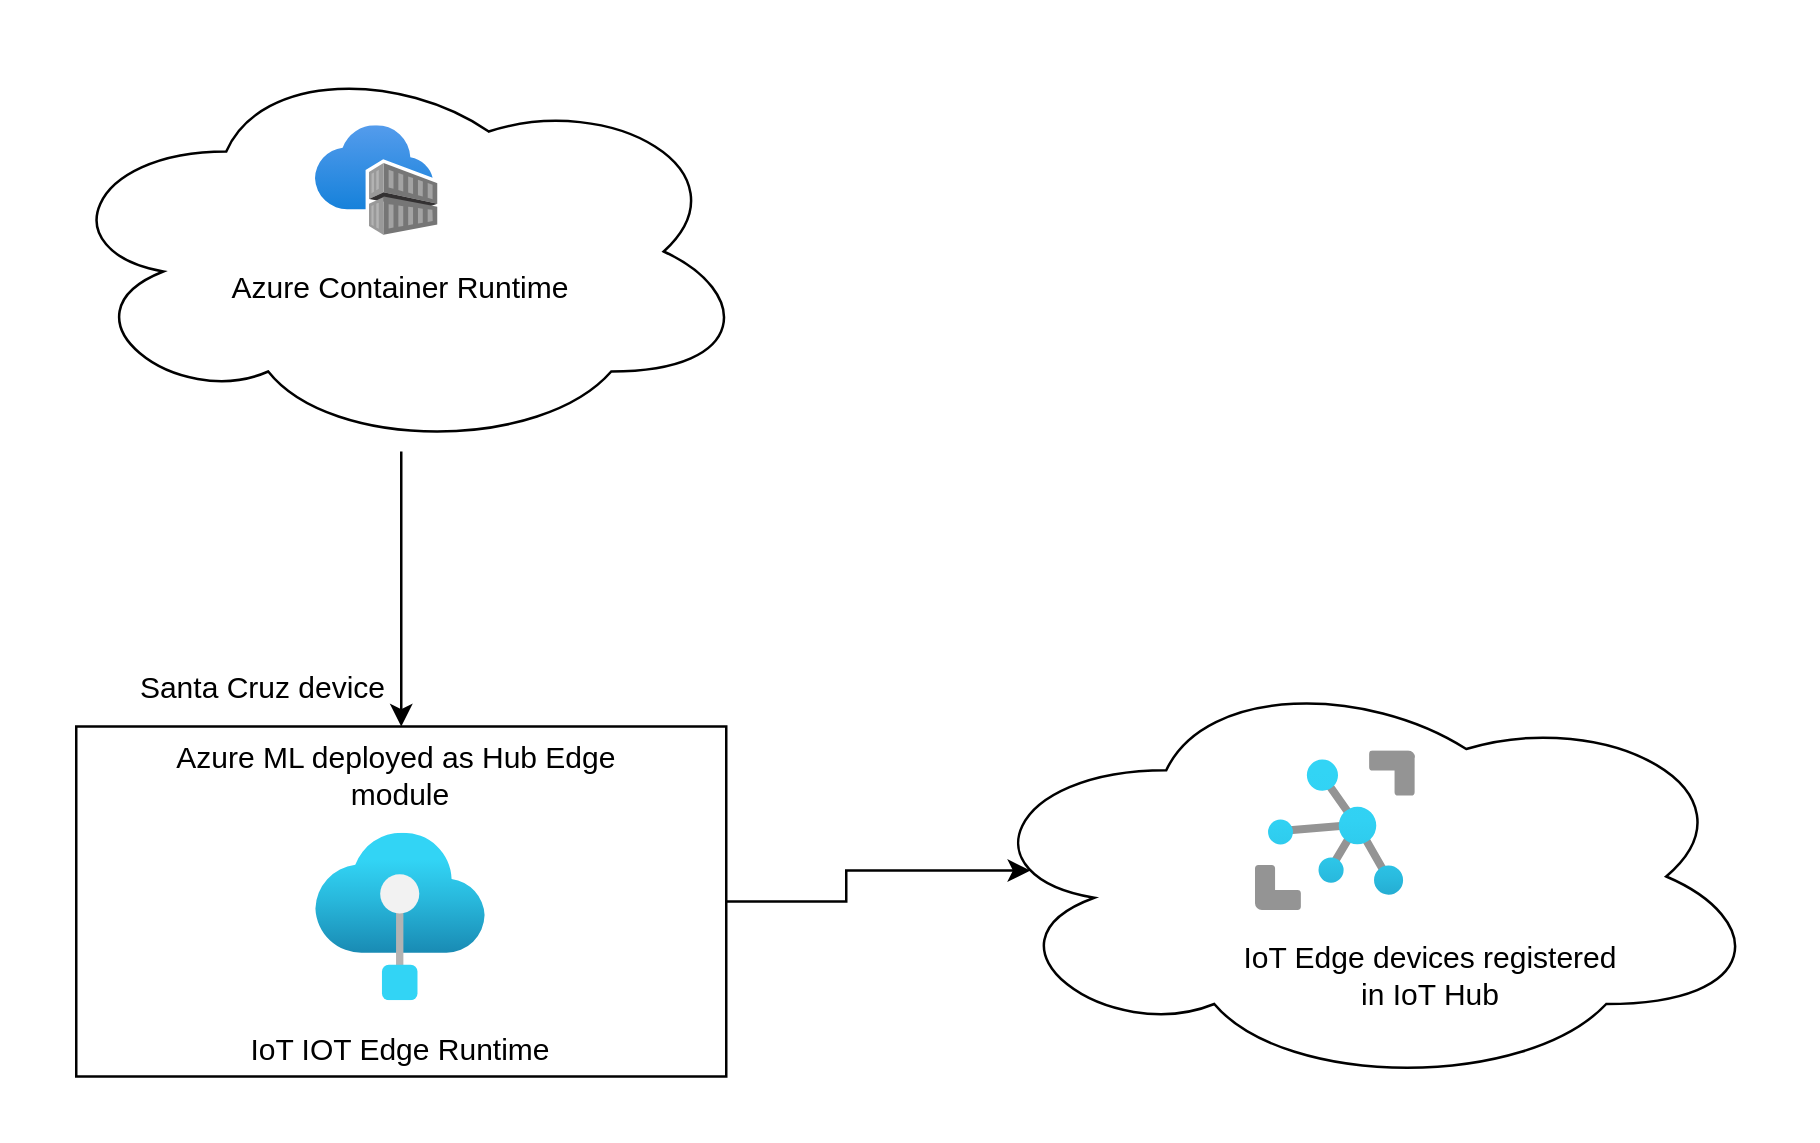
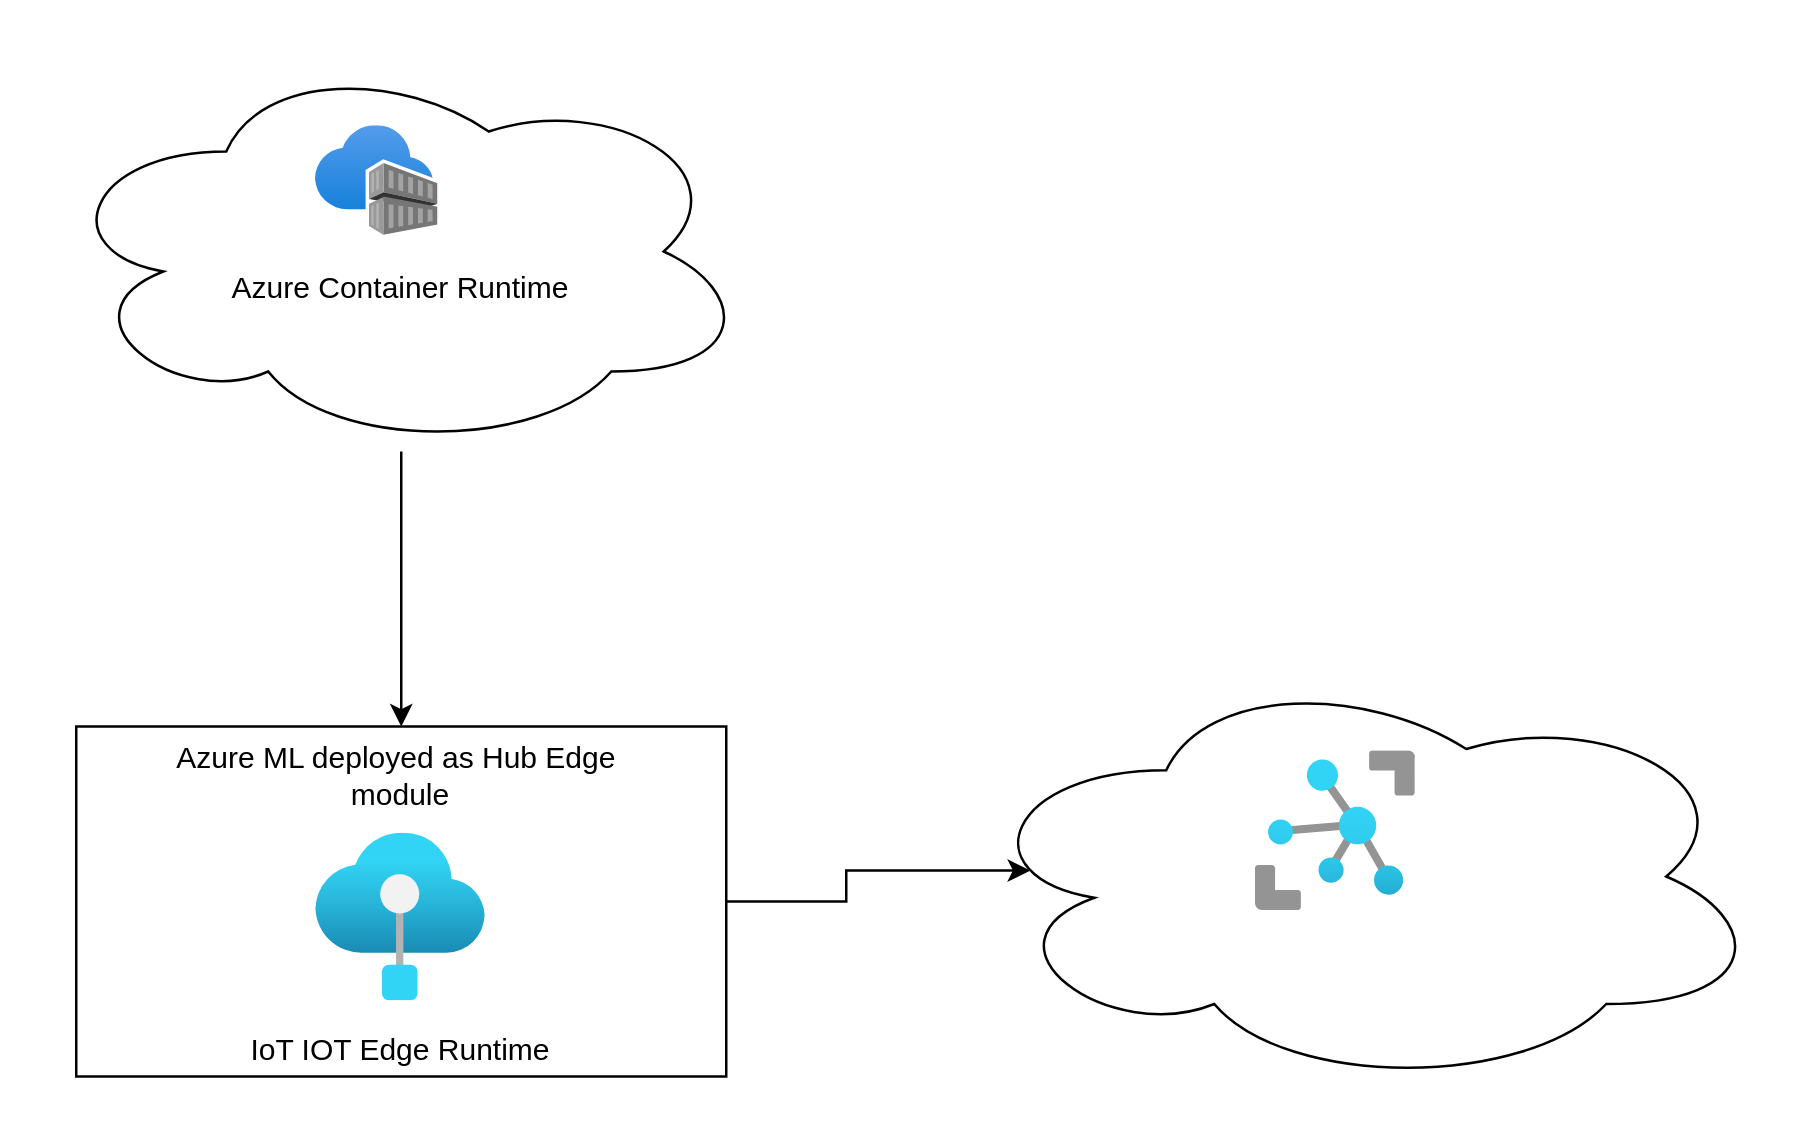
- <mxCell id="11" value="Santa Cruz device" style="text;html=1;strokeColor=none;fillColor=none;align=center;verticalAlign=middle;whiteSpace=wrap;rounded=0;" vertex="1" parent="1"><mxGeometry x="30" y="265" width="150" height="20" as="geometry" /></mxCell>
- <mxCell id="12" value="IoT Edge devices registered in IoT Hub" style="text;html=1;strokeColor=none;fillColor=none;align=center;verticalAlign=middle;whiteSpace=wrap;rounded=0;" vertex="1" parent="1"><mxGeometry x="496" y="380" width="152" height="20" as="geometry" /></mxCell>
